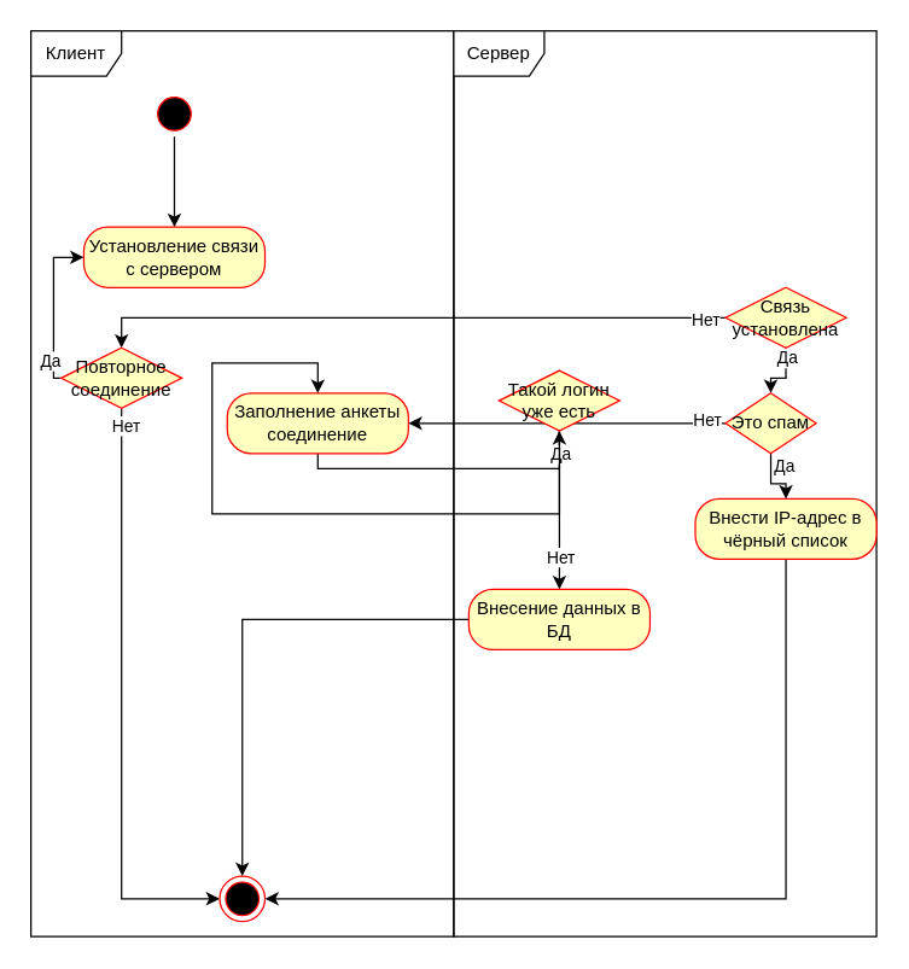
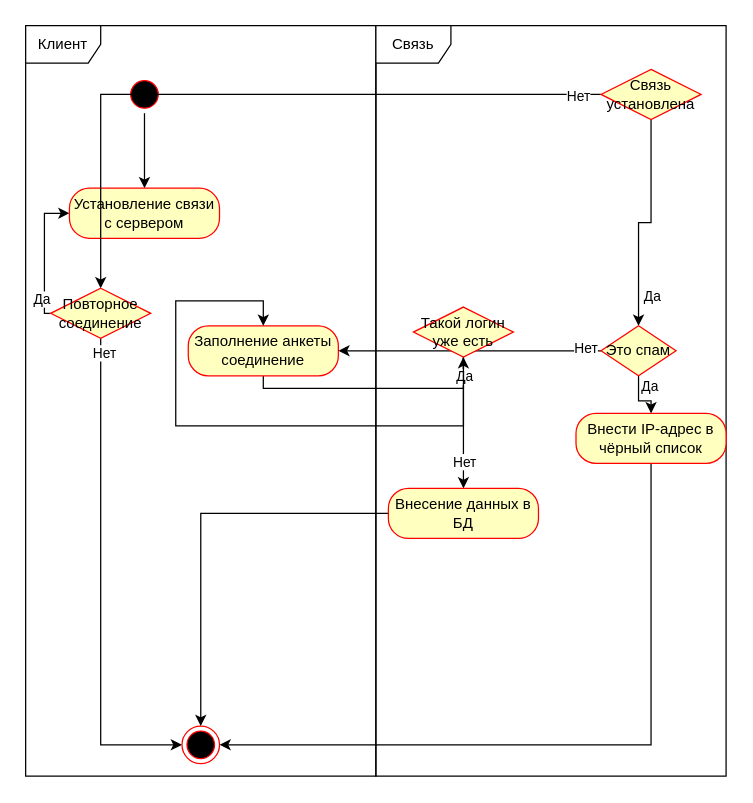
- <mxCell id="5" value="&lt;font style=&quot;vertical-align: inherit;&quot;&gt;&lt;font style=&quot;vertical-align: inherit;&quot;&gt;Сервер&lt;/font&gt;&lt;/font&gt;" style="shape=umlFrame;whiteSpace=wrap;html=1;" parent="1" vertex="1"><mxGeometry x="300" y="20" width="280" height="600" as="geometry" /></mxCell>
+ <mxCell id="5" value="&lt;font style=&quot;vertical-align: inherit;&quot;&gt;&lt;font style=&quot;vertical-align: inherit;&quot;&gt;Связь&lt;/font&gt;&lt;/font&gt;" style="shape=umlFrame;whiteSpace=wrap;html=1;" parent="1" vertex="1"><mxGeometry x="300" y="20" width="280" height="600" as="geometry" /></mxCell>
- <mxCell id="10" value="&lt;font style=&quot;vertical-align: inherit;&quot;&gt;&lt;font style=&quot;vertical-align: inherit;&quot;&gt;Связь установлена&lt;/font&gt;&lt;/font&gt;" style="rhombus;whiteSpace=wrap;html=1;fillColor=#ffffc0;strokeColor=#ff0000;" parent="1" vertex="1"><mxGeometry x="480" y="190" width="80" height="40" as="geometry" /></mxCell>
+ <mxCell id="10" value="&lt;font style=&quot;vertical-align: inherit;&quot;&gt;&lt;font style=&quot;vertical-align: inherit;&quot;&gt;Связь установлена&lt;/font&gt;&lt;/font&gt;" style="rhombus;whiteSpace=wrap;html=1;fillColor=#ffffc0;strokeColor=#ff0000;" parent="1" vertex="1"><mxGeometry x="480" y="55" width="80" height="40" as="geometry" /></mxCell>
